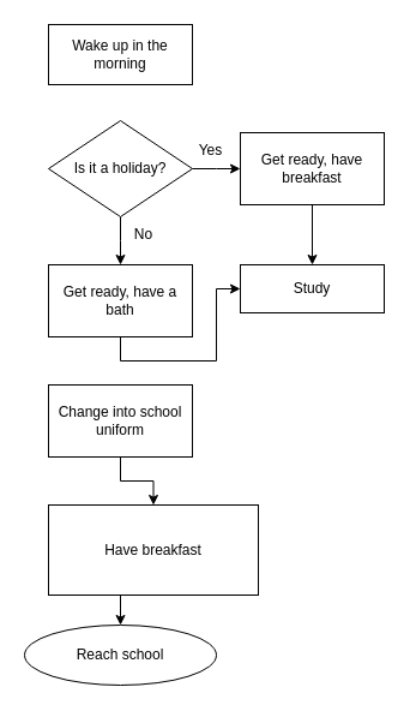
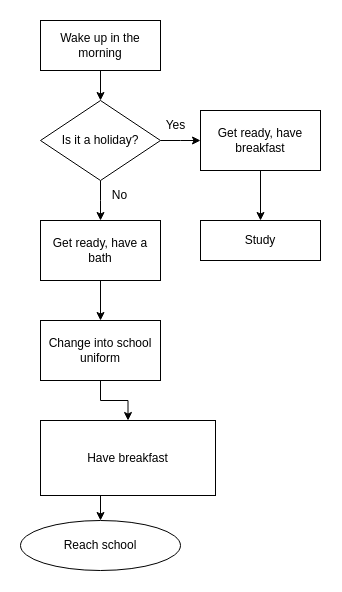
+ <mxCell id="2" style="edgeStyle=orthogonalEdgeStyle;rounded=0;orthogonalLoop=1;jettySize=auto;html=1;exitX=0.5;exitY=1;exitDx=0;exitDy=0;entryX=0.5;entryY=0;entryDx=0;entryDy=0;" edge="1" parent="1" source="3" target="6"><mxGeometry relative="1" as="geometry" /></mxCell>
- <mxCell id="11" style="edgeStyle=orthogonalEdgeStyle;rounded=0;orthogonalLoop=1;jettySize=auto;html=1;exitX=0.5;exitY=1;exitDx=0;exitDy=0;" edge="1" parent="1" source="12" target="18"><mxGeometry relative="1" as="geometry" /></mxCell>
+ <mxCell id="11" style="edgeStyle=orthogonalEdgeStyle;rounded=0;orthogonalLoop=1;jettySize=auto;html=1;exitX=0.5;exitY=1;exitDx=0;exitDy=0;entryX=0.5;entryY=0;entryDx=0;entryDy=0;" edge="1" parent="1" source="12" target="14"><mxGeometry relative="1" as="geometry" /></mxCell>
